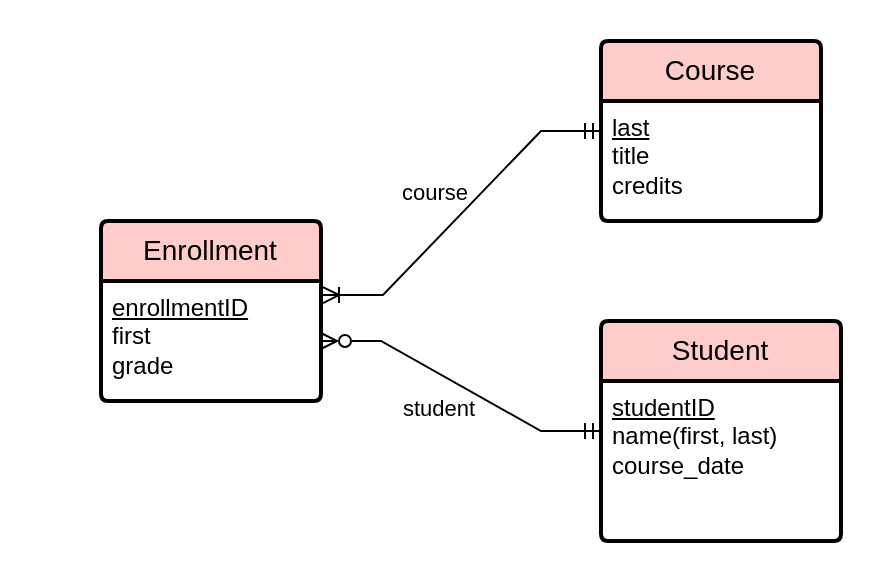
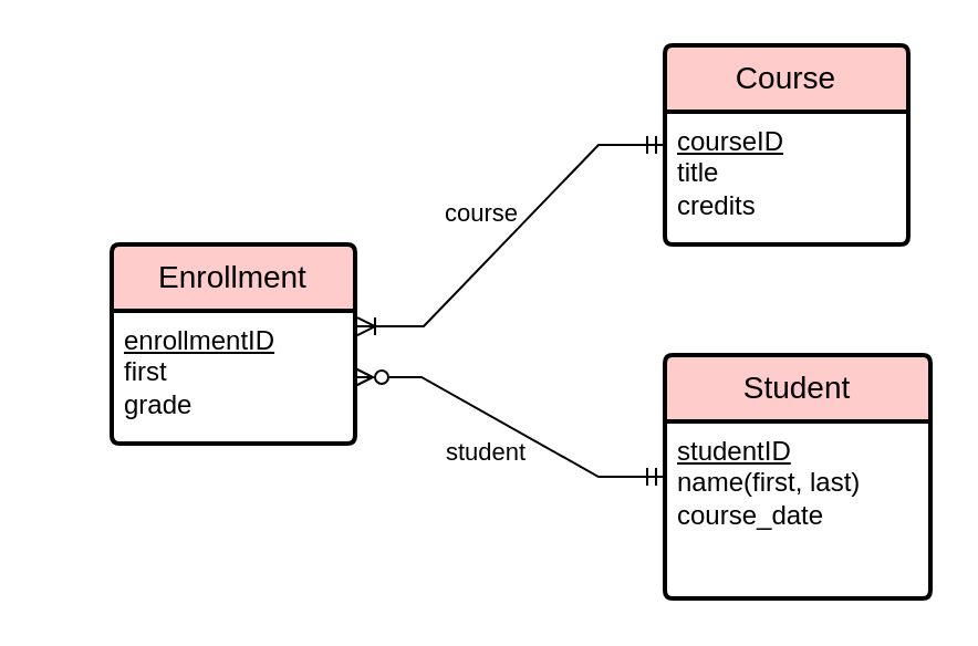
- <mxCell id="7" value="&lt;u&gt;last&lt;/u&gt;&lt;div&gt;title&lt;/div&gt;&lt;div&gt;credits&lt;/div&gt;" style="align=left;strokeColor=none;fillColor=none;spacingLeft=4;fontSize=12;verticalAlign=top;resizable=0;rotatable=0;part=1;html=1;" parent="6" vertex="1"><mxGeometry y="30" width="110" height="60" as="geometry" /></mxCell>
+ <mxCell id="7" value="&lt;u&gt;courseID&lt;/u&gt;&lt;div&gt;title&lt;/div&gt;&lt;div&gt;credits&lt;/div&gt;" style="align=left;strokeColor=none;fillColor=none;spacingLeft=4;fontSize=12;verticalAlign=top;resizable=0;rotatable=0;part=1;html=1;" parent="6" vertex="1"><mxGeometry y="30" width="110" height="60" as="geometry" /></mxCell>
